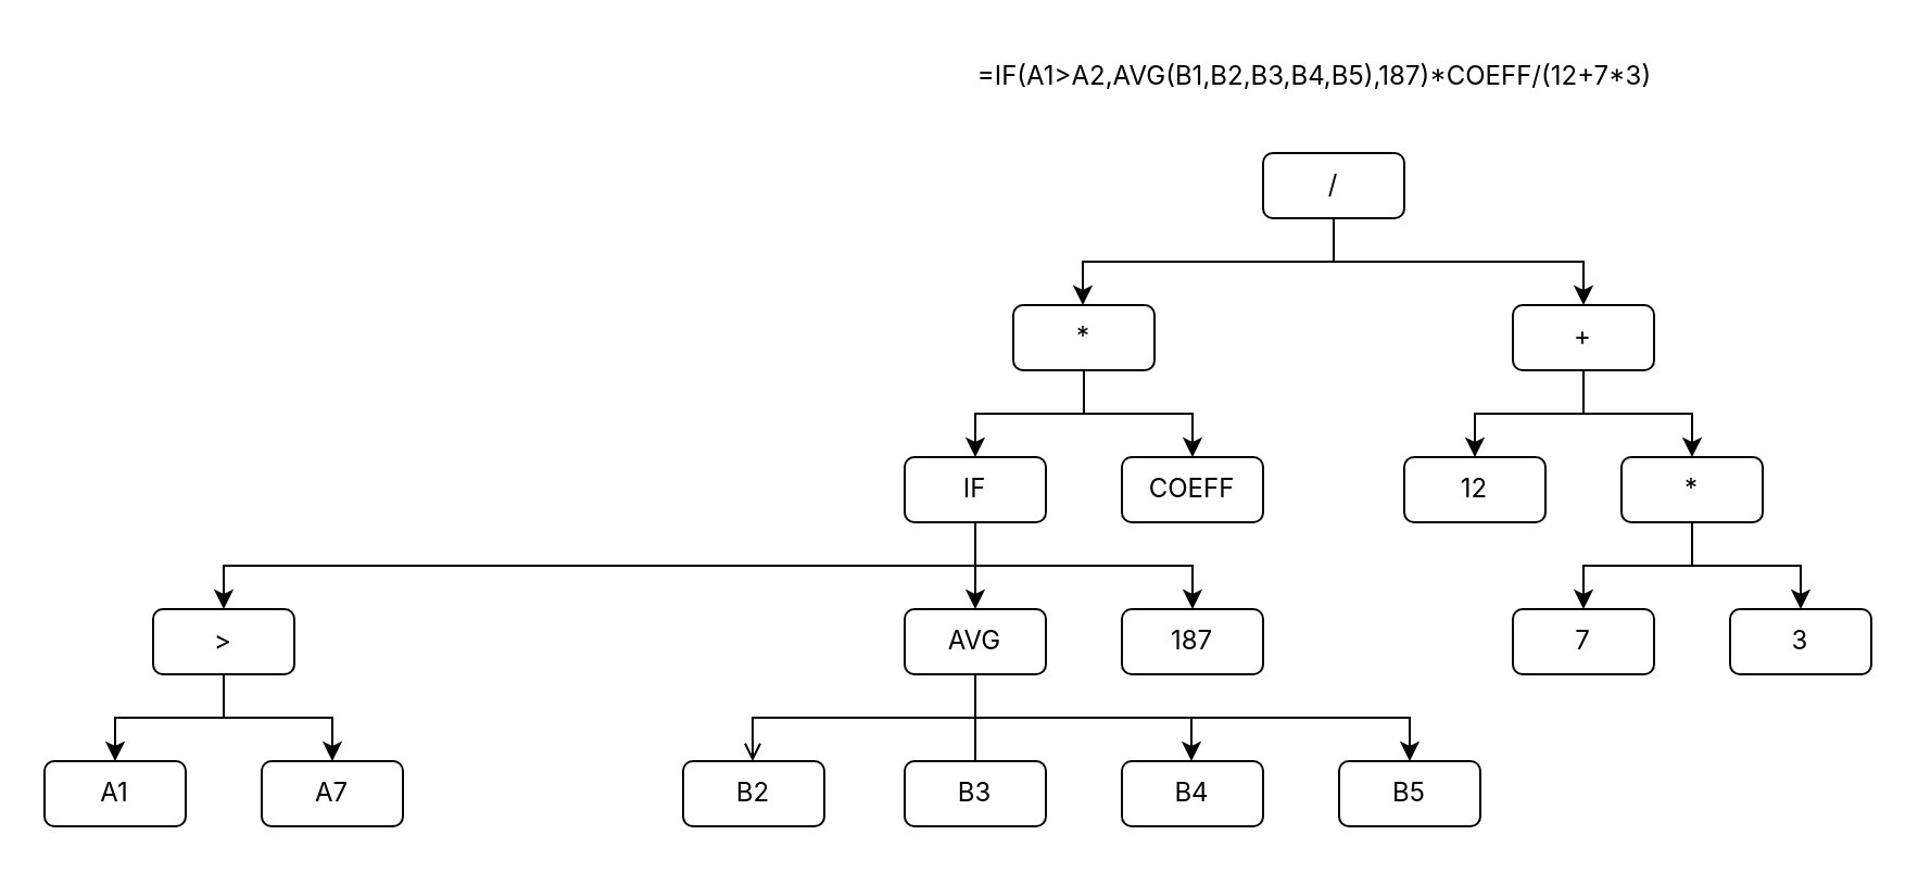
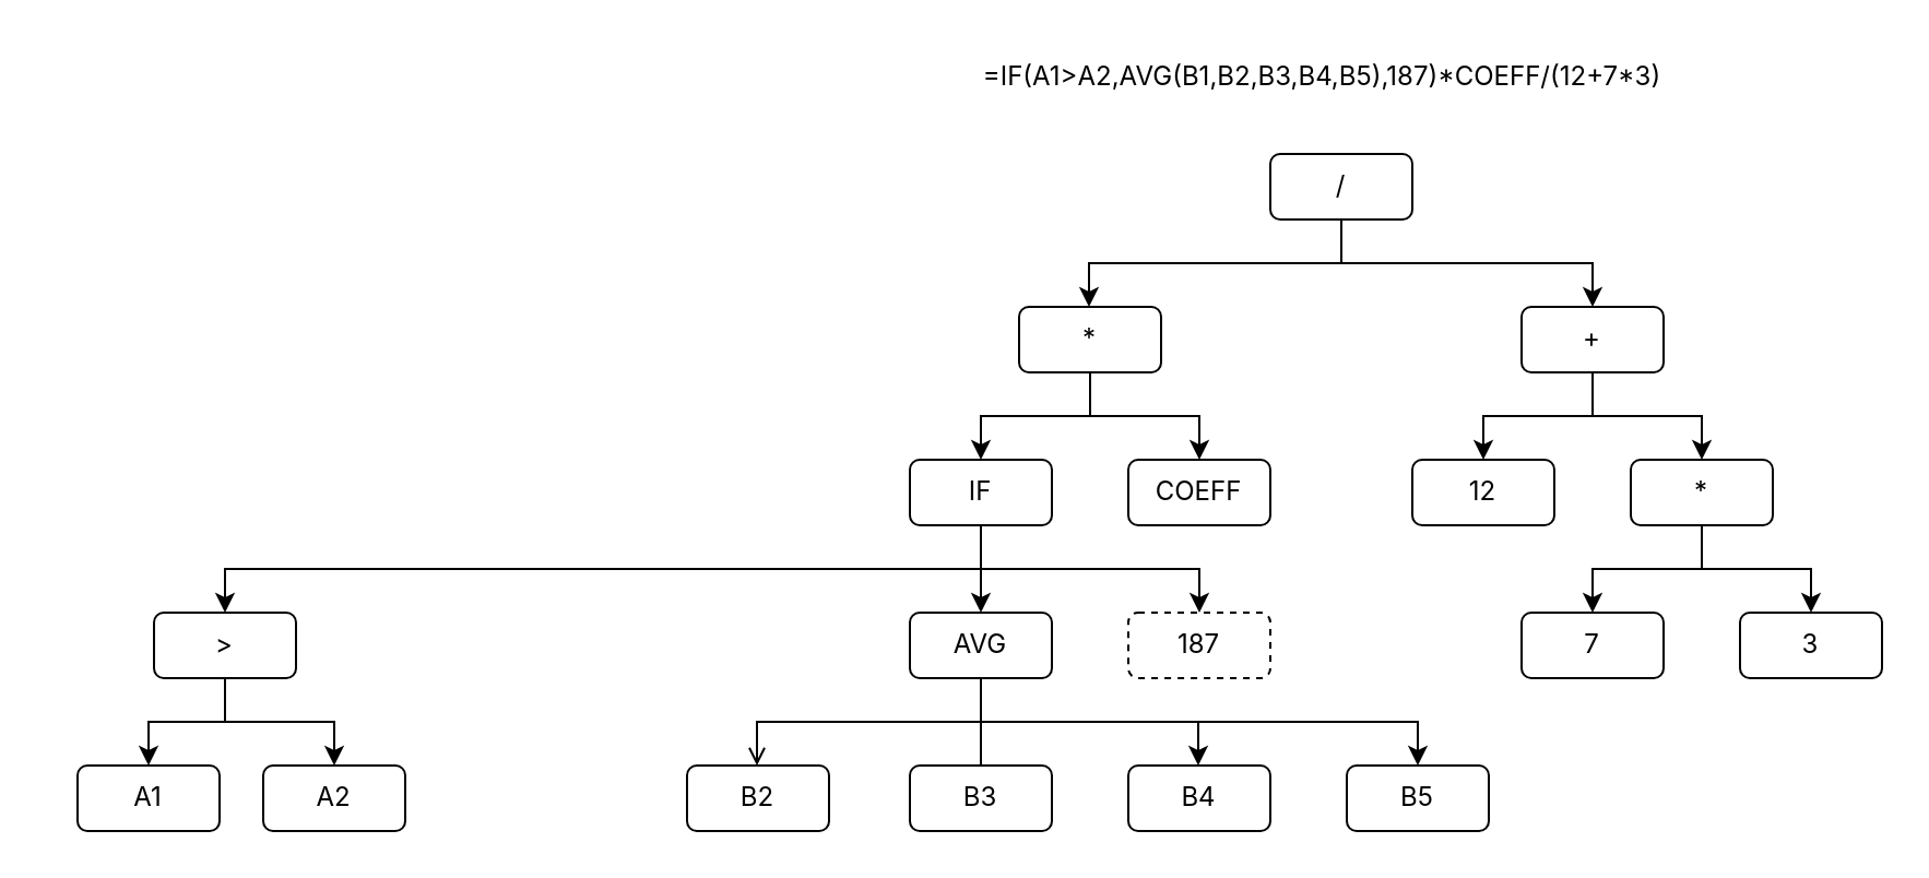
- <mxCell id="25" value="&lt;font face=&quot;Inter&quot;&gt;187&lt;/font&gt;" style="rounded=1;whiteSpace=wrap;html=1;" vertex="1" parent="1"><mxGeometry x="516" y="280" width="65" height="30" as="geometry" /></mxCell>
+ <mxCell id="25" value="&lt;font face=&quot;Inter&quot;&gt;187&lt;/font&gt;" style="rounded=1;whiteSpace=wrap;html=1;dashed=1;" vertex="1" parent="1"><mxGeometry x="516" y="280" width="65" height="30" as="geometry" /></mxCell>
- <mxCell id="26" value="&lt;font face=&quot;Inter&quot;&gt;A1&lt;/font&gt;" style="rounded=1;whiteSpace=wrap;html=1;" vertex="1" parent="1"><mxGeometry x="20" y="350" width="65" height="30" as="geometry" /></mxCell>
+ <mxCell id="26" value="&lt;font face=&quot;Inter&quot;&gt;A1&lt;/font&gt;" style="rounded=1;whiteSpace=wrap;html=1;" vertex="1" parent="1"><mxGeometry x="35" y="350" width="65" height="30" as="geometry" /></mxCell>
- <mxCell id="27" value="&lt;font face=&quot;Inter&quot;&gt;A7&lt;/font&gt;" style="rounded=1;whiteSpace=wrap;html=1;" vertex="1" parent="1"><mxGeometry x="120" y="350" width="65" height="30" as="geometry" /></mxCell>
+ <mxCell id="27" value="&lt;font face=&quot;Inter&quot;&gt;A2&lt;/font&gt;" style="rounded=1;whiteSpace=wrap;html=1;" vertex="1" parent="1"><mxGeometry x="120" y="350" width="65" height="30" as="geometry" /></mxCell>
